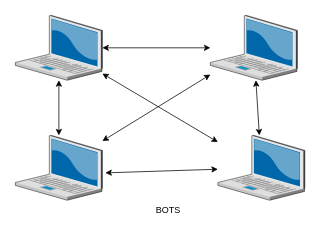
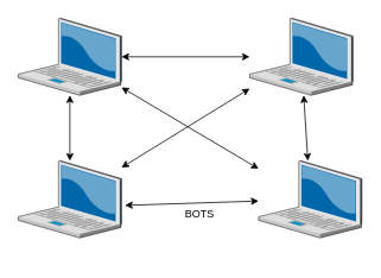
- <mxCell id="12" value="BOTS" style="text;html=1;strokeColor=none;fillColor=none;align=center;verticalAlign=middle;whiteSpace=wrap;rounded=0;" vertex="1" parent="1"><mxGeometry x="204" y="270" width="40" height="20" as="geometry" /></mxCell>
+ <mxCell id="12" value="BOTS" style="text;html=1;strokeColor=none;fillColor=none;align=center;verticalAlign=middle;whiteSpace=wrap;rounded=0;" vertex="1" parent="1"><mxGeometry x="204" y="230" width="40" height="20" as="geometry" /></mxCell>
